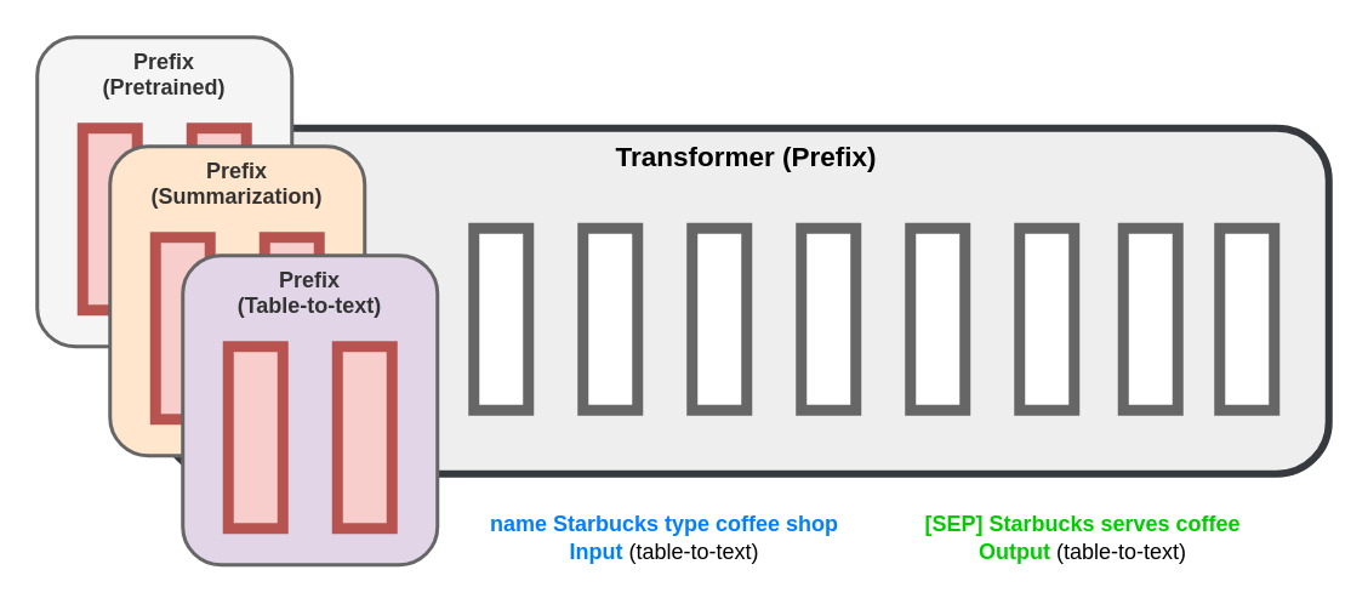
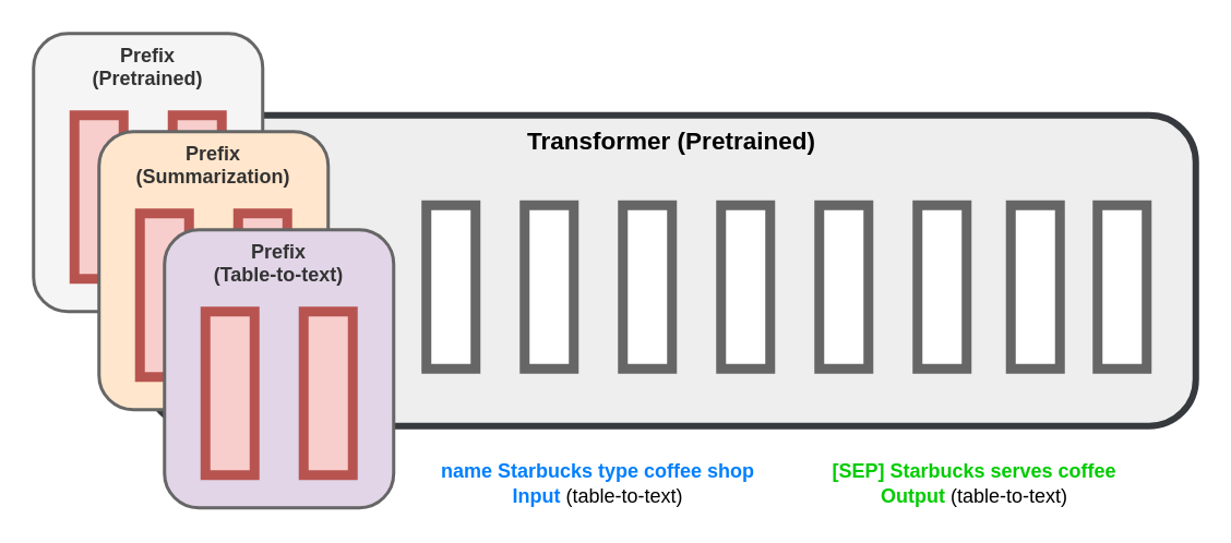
- <mxCell id="2" value="&lt;b&gt;&lt;font style=&quot;font-size: 15px;&quot;&gt;Transformer (Prefix)&lt;/font&gt;&lt;/b&gt;" style="rounded=1;whiteSpace=wrap;html=1;strokeWidth=4;fillColor=#eeeeee;strokeColor=#36393d;verticalAlign=top;" vertex="1" parent="1"><mxGeometry x="90" y="70" width="640" height="190" as="geometry" /></mxCell>
+ <mxCell id="2" value="&lt;b&gt;&lt;font style=&quot;font-size: 15px;&quot;&gt;Transformer (Pretrained)&lt;/font&gt;&lt;/b&gt;" style="rounded=1;whiteSpace=wrap;html=1;strokeWidth=4;fillColor=#eeeeee;strokeColor=#36393d;verticalAlign=top;" vertex="1" parent="1"><mxGeometry x="90" y="70" width="640" height="190" as="geometry" /></mxCell>
